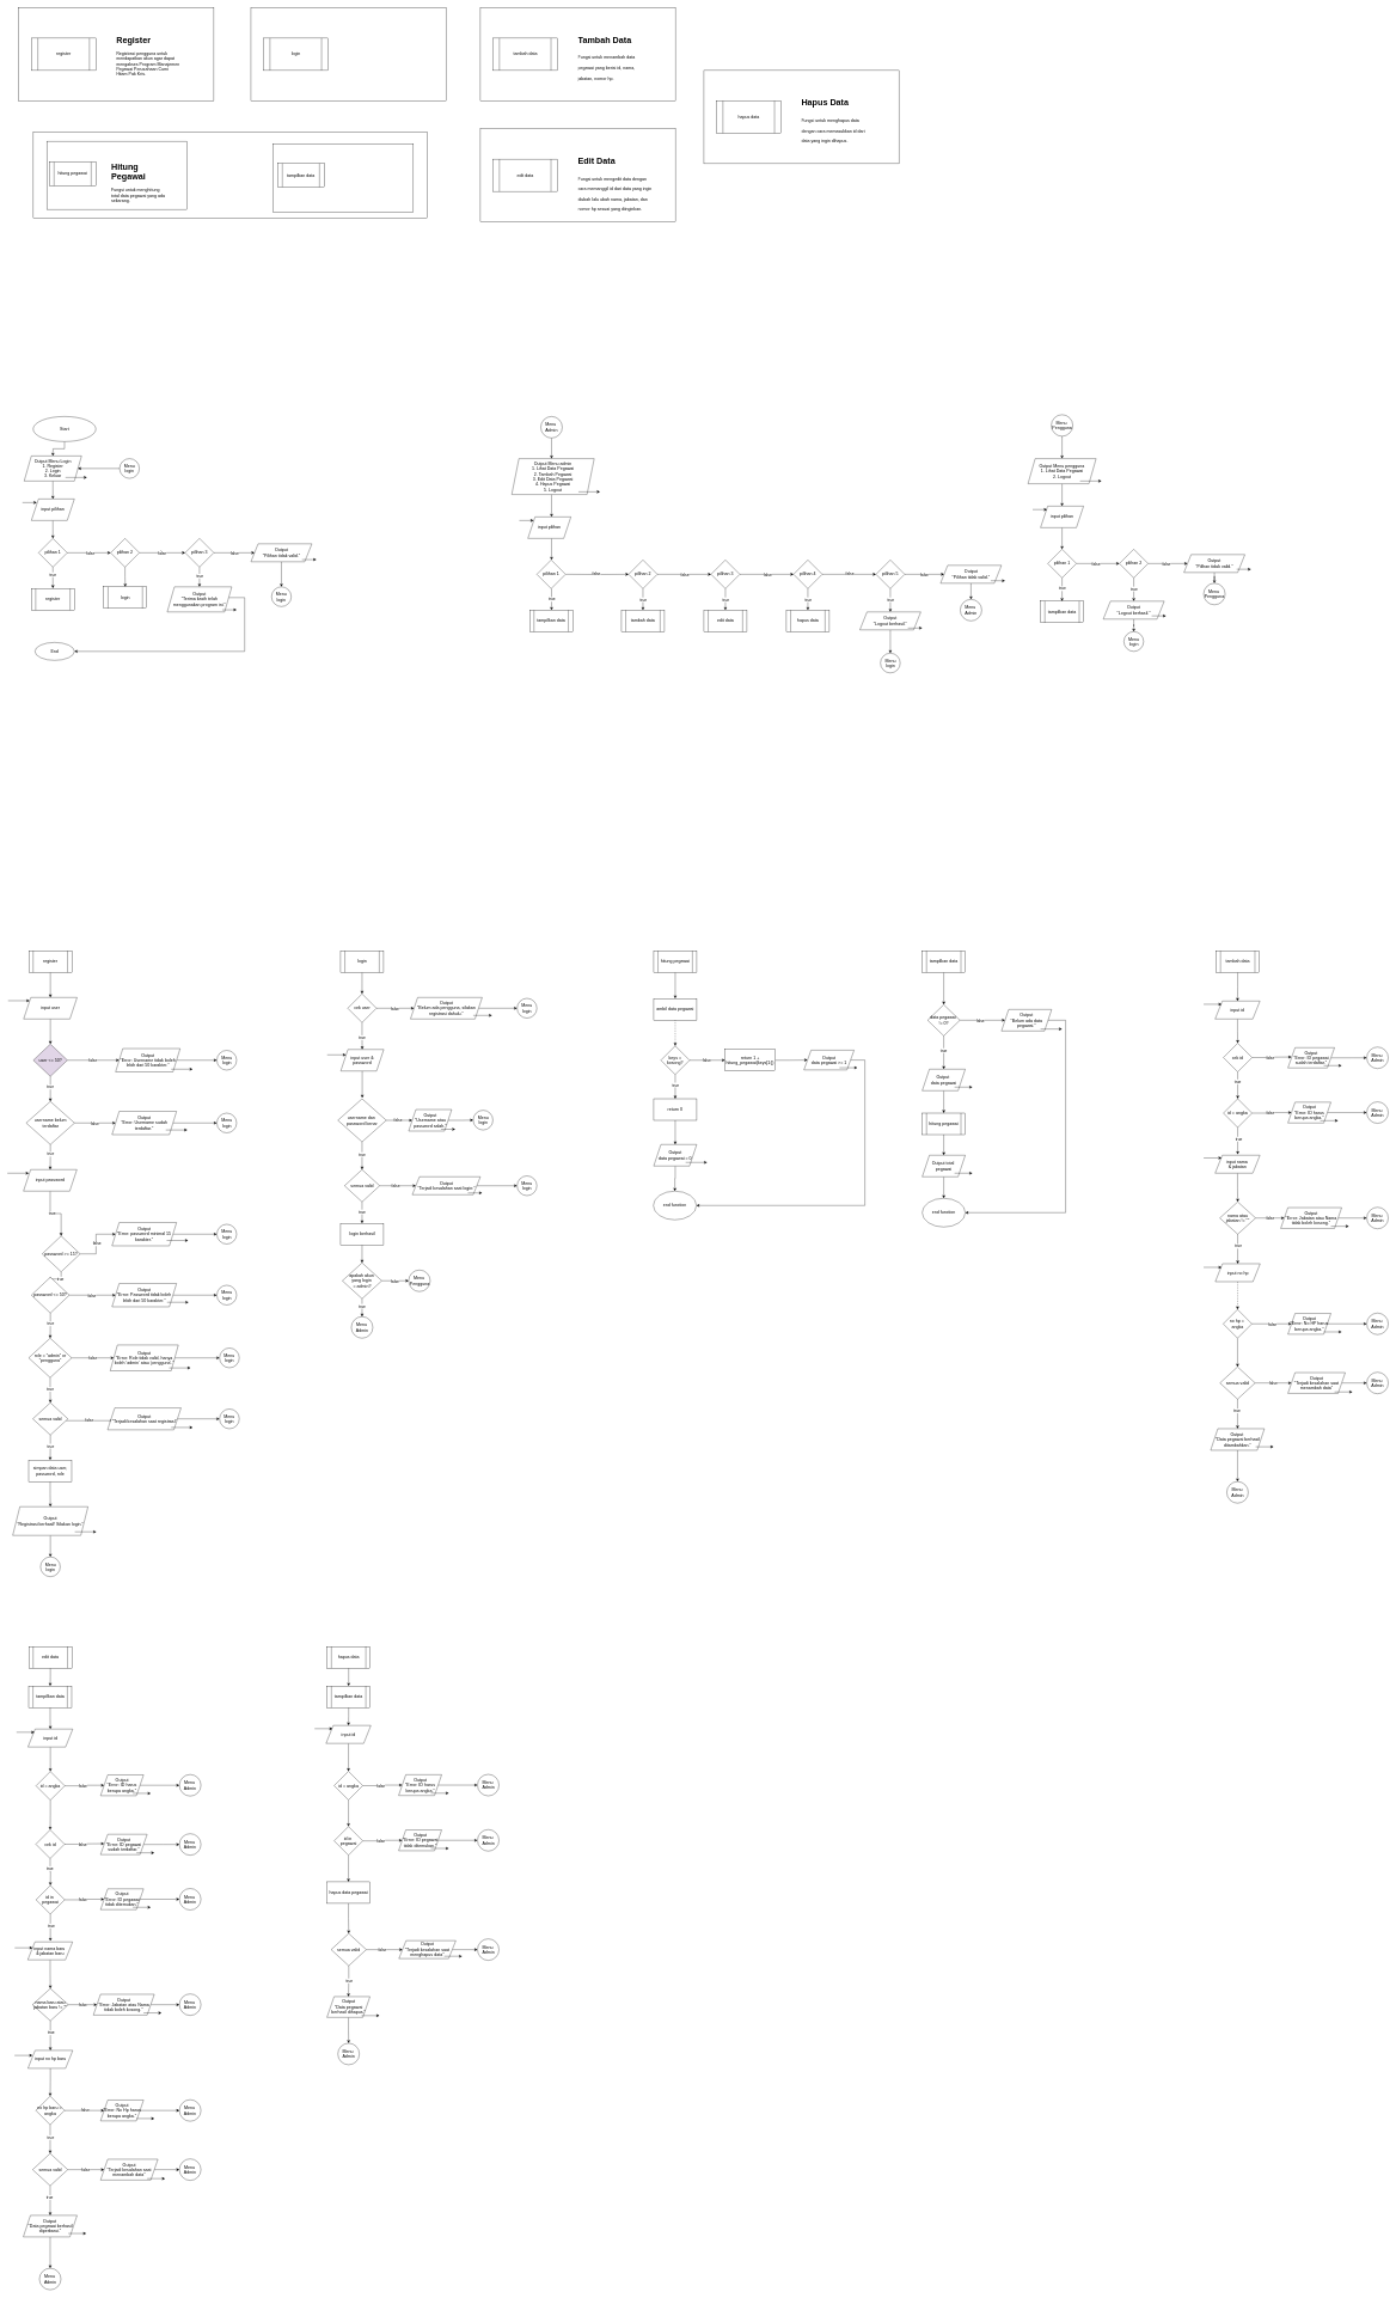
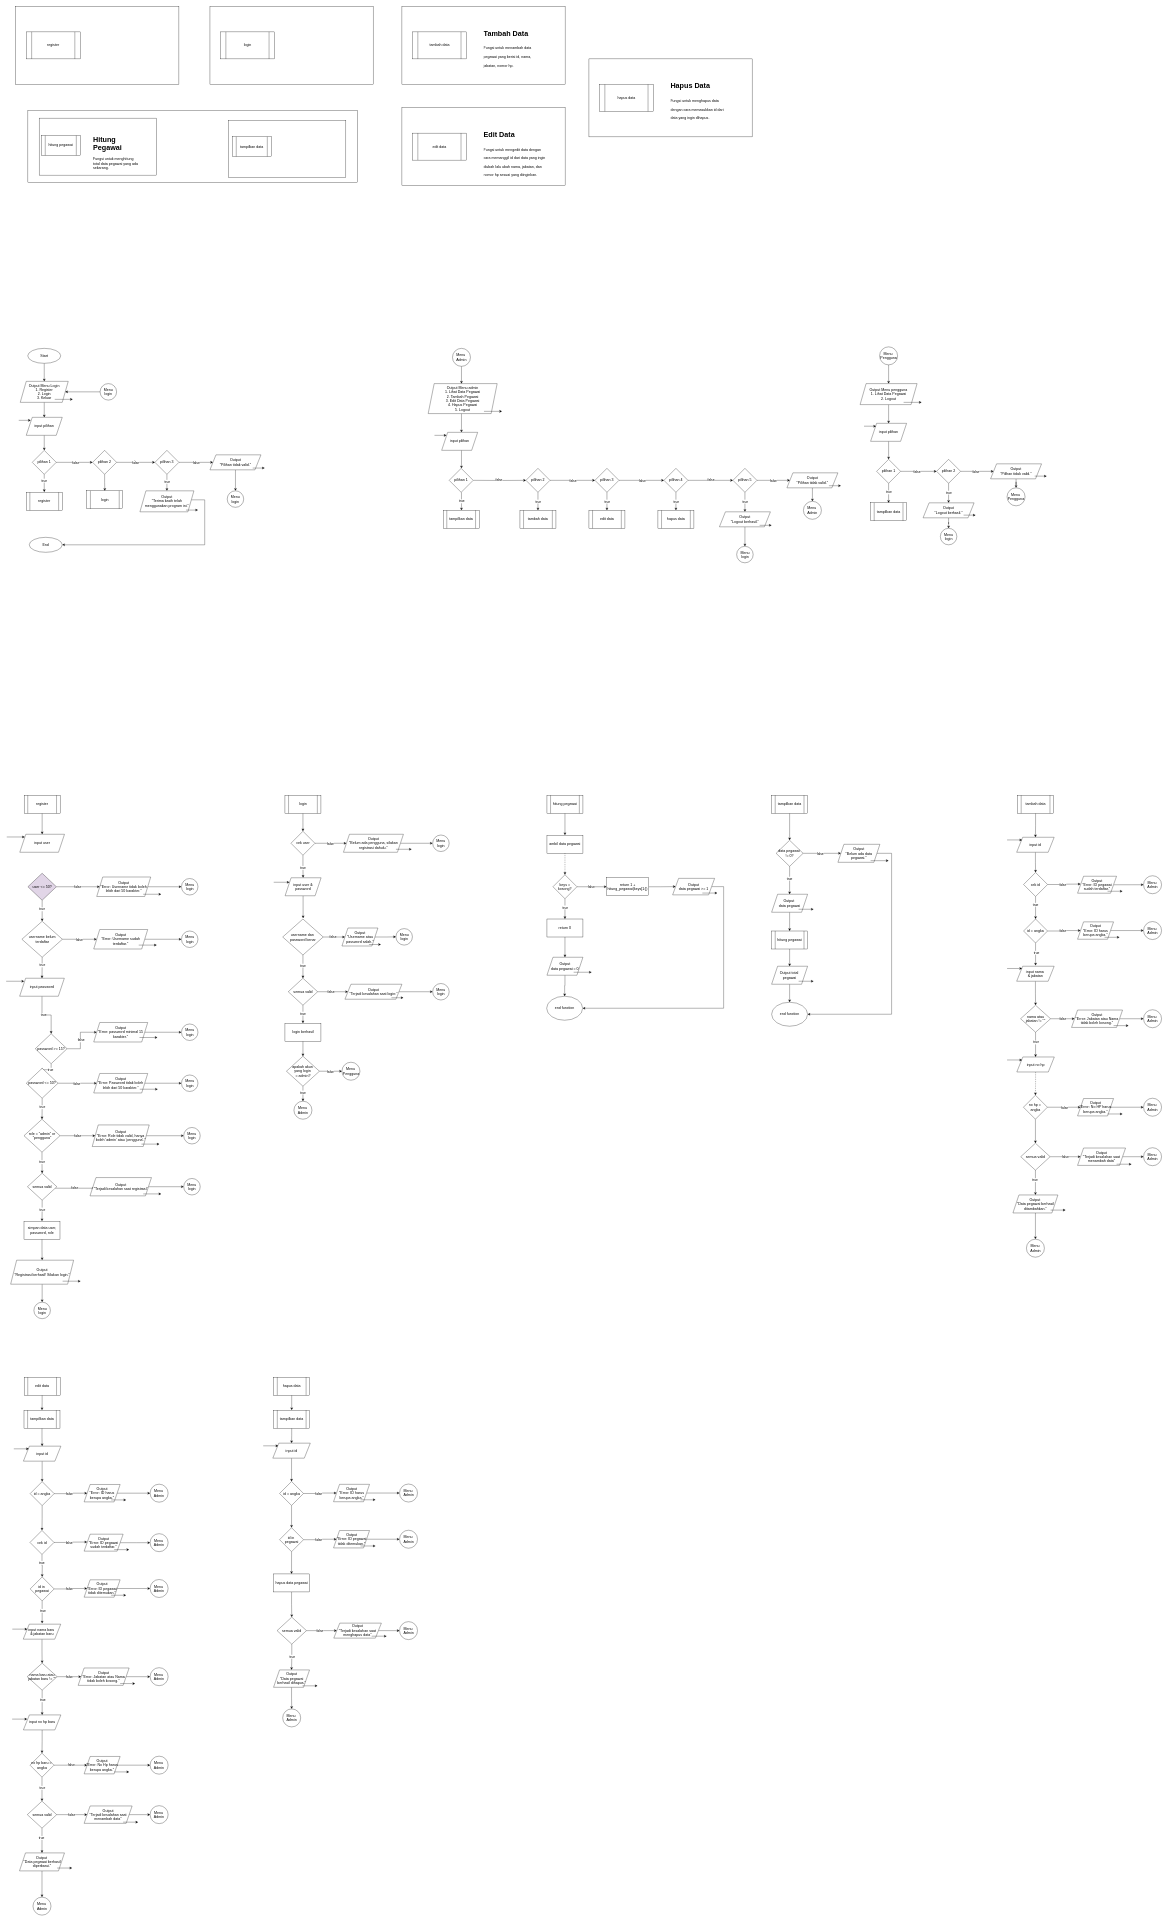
- <mxCell id="419" value="&lt;h1 style=&quot;margin-top: 0px;&quot;&gt;Register&lt;/h1&gt;&lt;p&gt;Registrasi pengguna untuk mendapatkan akun agar dapat mengakses Program Manajemen Pegawai Perusahaan Cumi Hitam Pak Kris.&lt;/p&gt;" style="text;html=1;whiteSpace=wrap;overflow=hidden;rounded=0;" vertex="1" parent="1"><mxGeometry x="322" y="90" width="180" height="120" as="geometry" /></mxCell>
- <mxCell id="3" value="Start" style="ellipse;whiteSpace=wrap;html=1;" vertex="1" parent="1"><mxGeometry x="92" y="1160" width="175" height="70" as="geometry" /></mxCell>
+ <mxCell id="3" value="Start" style="ellipse;whiteSpace=wrap;html=1;" vertex="1" parent="1"><mxGeometry x="92" y="1160" width="110" height="50" as="geometry" /></mxCell>
- <mxCell id="98" style="edgeStyle=orthogonalEdgeStyle;rounded=0;orthogonalLoop=1;jettySize=auto;html=1;entryX=0.5;entryY=0;entryDx=0;entryDy=0;" edge="1" parent="1" source="99" target="105"><mxGeometry relative="1" as="geometry" /></mxCell>
